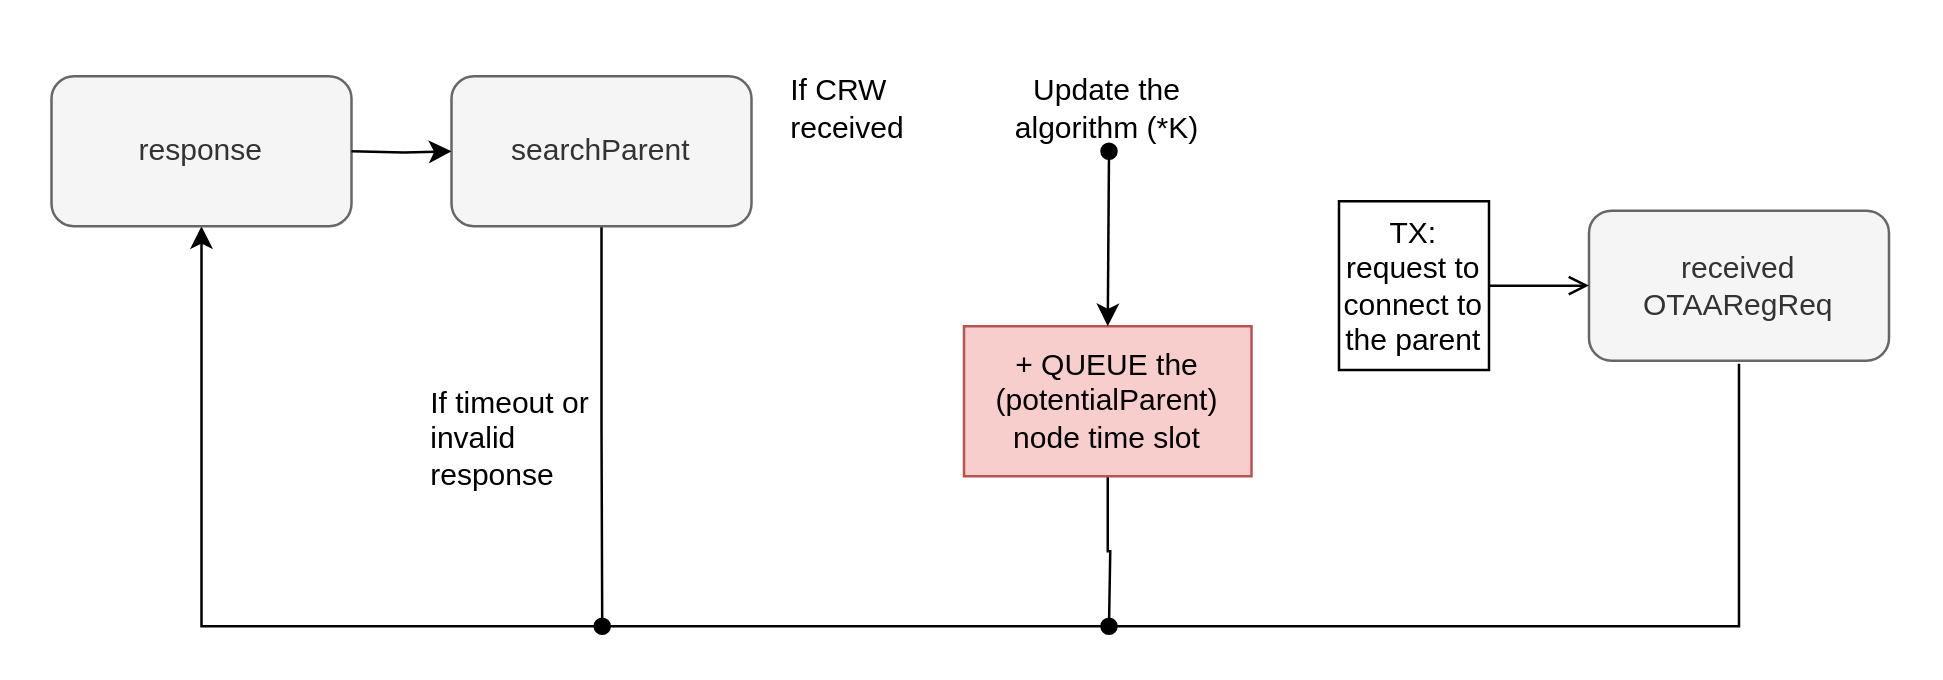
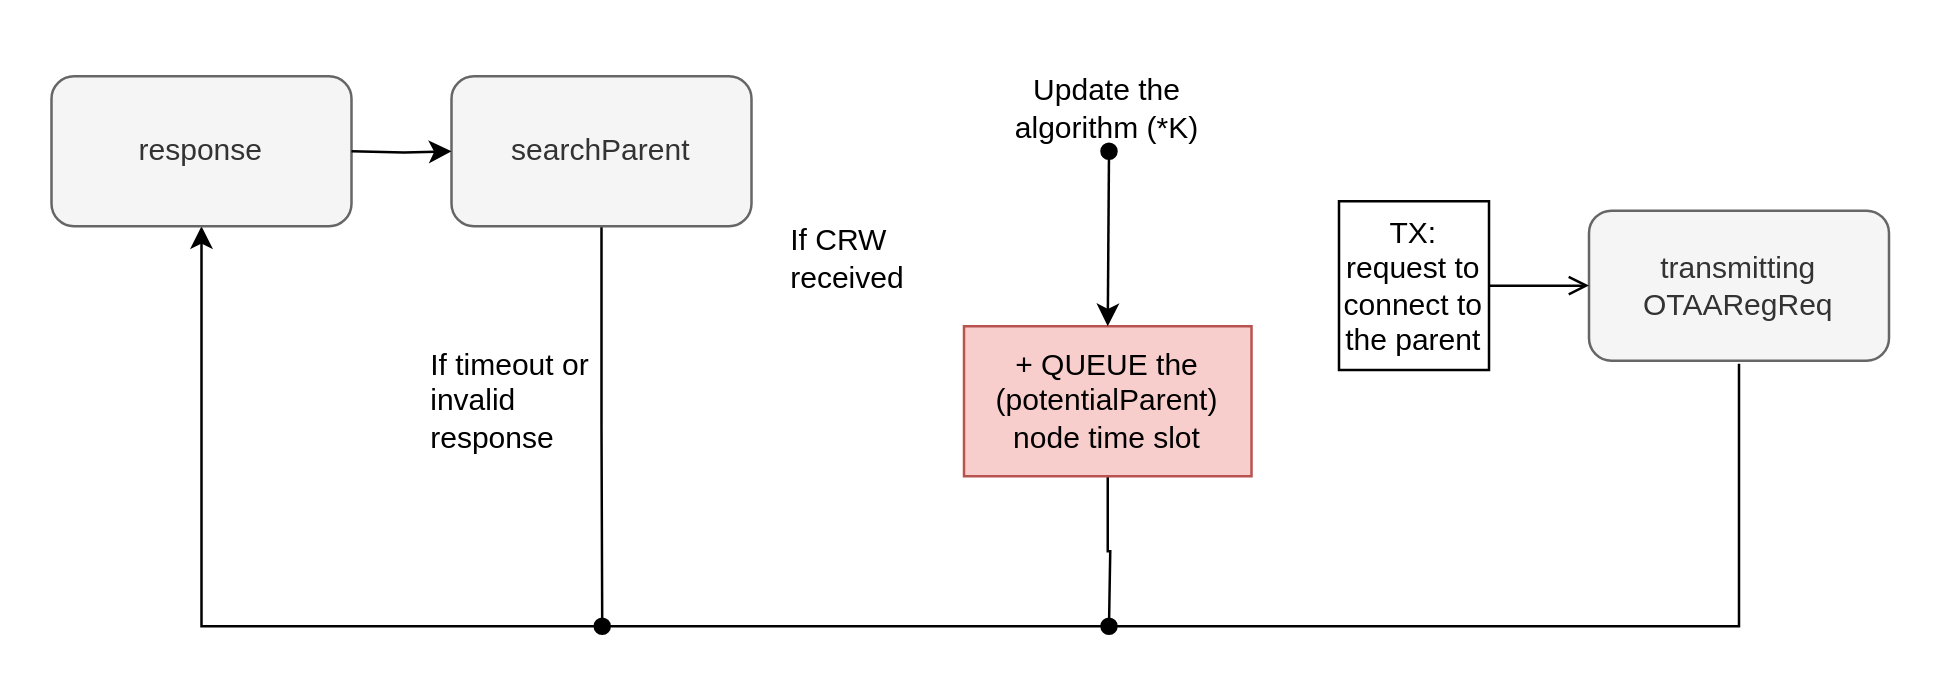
- <mxCell id="4" value="&lt;div&gt;If CRW &lt;br&gt;&lt;/div&gt;&lt;div&gt;received&lt;/div&gt;" style="text;html=1;align=left;verticalAlign=middle;resizable=0;points=[];autosize=1;" vertex="1" parent="1"><mxGeometry x="313.75" y="20" width="65" height="45" as="geometry" /></mxCell>
+ <mxCell id="4" value="&lt;div&gt;If CRW &lt;br&gt;&lt;/div&gt;&lt;div&gt;received&lt;/div&gt;" style="text;html=1;align=left;verticalAlign=middle;resizable=0;points=[];autosize=1;" vertex="1" parent="1"><mxGeometry x="313.75" y="80" width="65" height="45" as="geometry" /></mxCell>
- <mxCell id="3" value="&lt;div&gt;received&lt;/div&gt;&lt;div&gt;OTAARegReq&lt;/div&gt;" style="rounded=1;whiteSpace=wrap;html=1;fillColor=#f5f5f5;fontColor=#333333;strokeColor=#666666;" vertex="1" parent="1"><mxGeometry x="635" y="83.75" width="120" height="60" as="geometry" /></mxCell>
+ <mxCell id="3" value="&lt;div&gt;transmitting&lt;/div&gt;&lt;div&gt;OTAARegReq&lt;/div&gt;" style="rounded=1;whiteSpace=wrap;html=1;fillColor=#f5f5f5;fontColor=#333333;strokeColor=#666666;" vertex="1" parent="1"><mxGeometry x="635" y="83.75" width="120" height="60" as="geometry" /></mxCell>
- <mxCell id="14" value="If timeout or&lt;br&gt;&lt;div&gt;invalid &lt;br&gt;&lt;/div&gt;&lt;div&gt;response&lt;/div&gt;" style="text;html=1;align=left;verticalAlign=middle;resizable=0;points=[];autosize=1;" vertex="1" parent="1"><mxGeometry x="170" y="145" width="85" height="60" as="geometry" /></mxCell>
+ <mxCell id="14" value="If timeout or&lt;br&gt;&lt;div&gt;invalid &lt;br&gt;&lt;/div&gt;&lt;div&gt;response&lt;/div&gt;" style="text;html=1;align=left;verticalAlign=middle;resizable=0;points=[];autosize=1;" vertex="1" parent="1"><mxGeometry x="170" y="130" width="85" height="60" as="geometry" /></mxCell>
